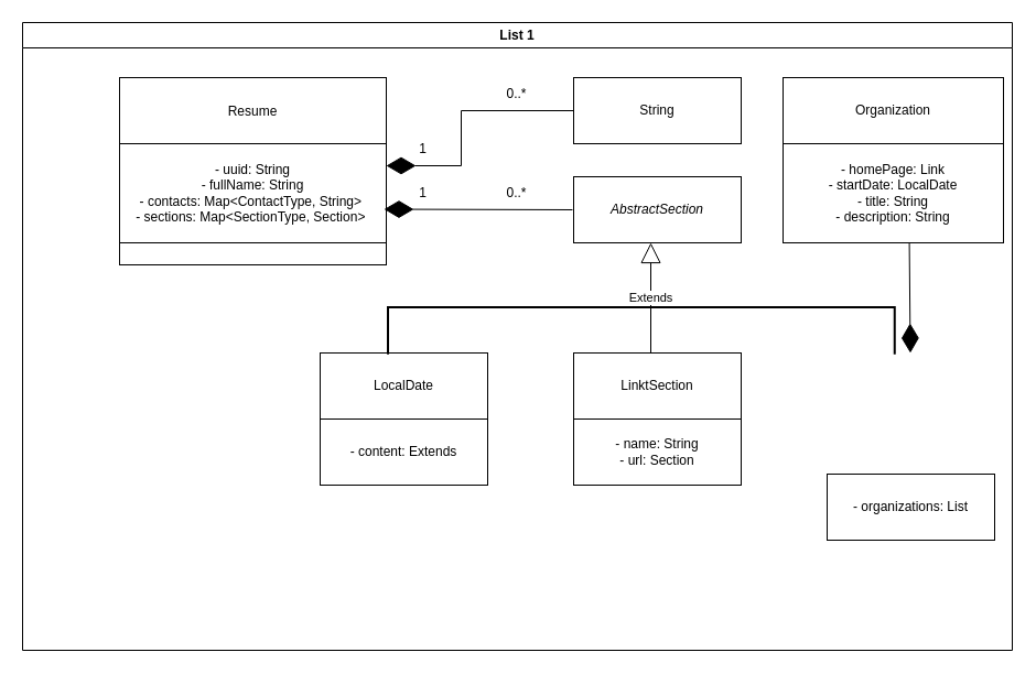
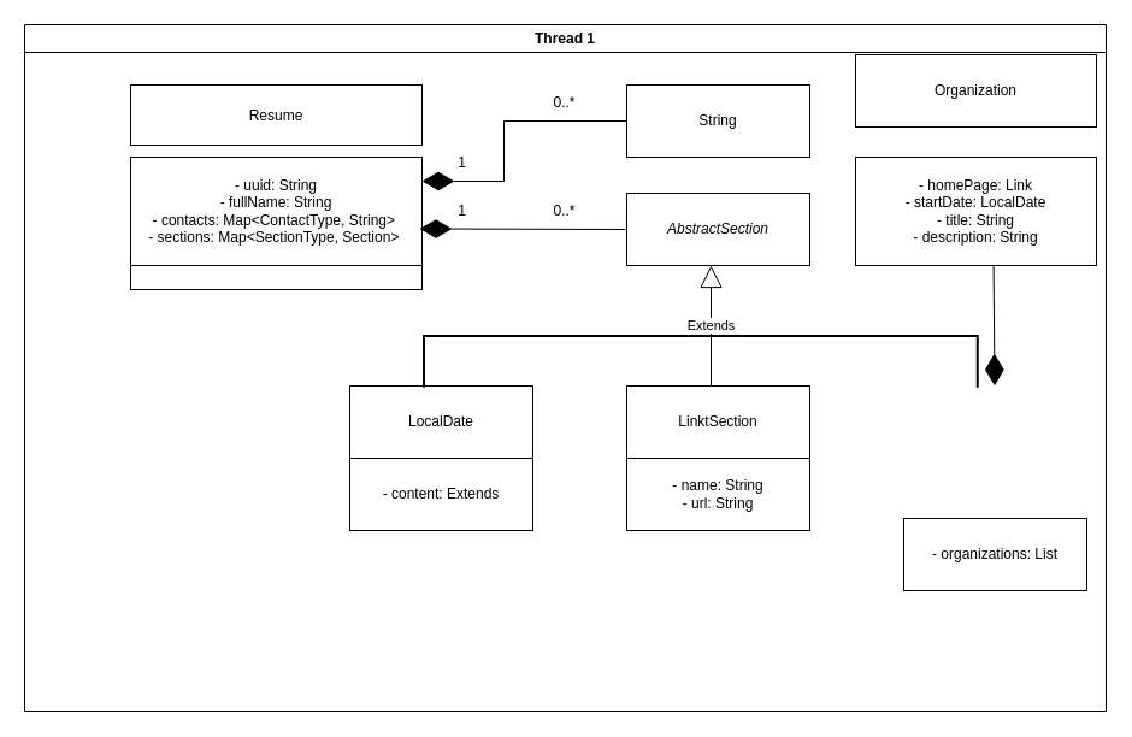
- <mxCell id="2" value="List 1" style="swimlane;whiteSpace=wrap" parent="1" vertex="1"><mxGeometry x="20" y="20" width="898" height="570" as="geometry" /></mxCell>
+ <mxCell id="2" value="Thread 1" style="swimlane;whiteSpace=wrap" parent="1" vertex="1"><mxGeometry x="20" y="20" width="898" height="570" as="geometry" /></mxCell>
- <mxCell id="3" value="Resume" style="" parent="2" vertex="1"><mxGeometry x="88" y="50" width="242" height="60" as="geometry" /></mxCell>
+ <mxCell id="3" value="Resume" style="" parent="2" vertex="1"><mxGeometry x="88" y="50" width="242" height="50" as="geometry" /></mxCell>
- <mxCell id="24" value="Organization" style="rounded=0;whiteSpace=wrap;html=1;" vertex="1" parent="2"><mxGeometry x="690" y="50" width="200" height="60" as="geometry" /></mxCell>
+ <mxCell id="24" value="Organization" style="rounded=0;whiteSpace=wrap;html=1;" vertex="1" parent="2"><mxGeometry x="690" y="25" width="200" height="60" as="geometry" /></mxCell>
- <mxCell id="22" value="- name: String&lt;br&gt;- url: Section" style="rounded=0;whiteSpace=wrap;html=1;" vertex="1" parent="2"><mxGeometry x="500" y="360" width="152" height="60" as="geometry" /></mxCell>
+ <mxCell id="22" value="- name: String&lt;br&gt;- url: String" style="rounded=0;whiteSpace=wrap;html=1;" vertex="1" parent="2"><mxGeometry x="500" y="360" width="152" height="60" as="geometry" /></mxCell>
